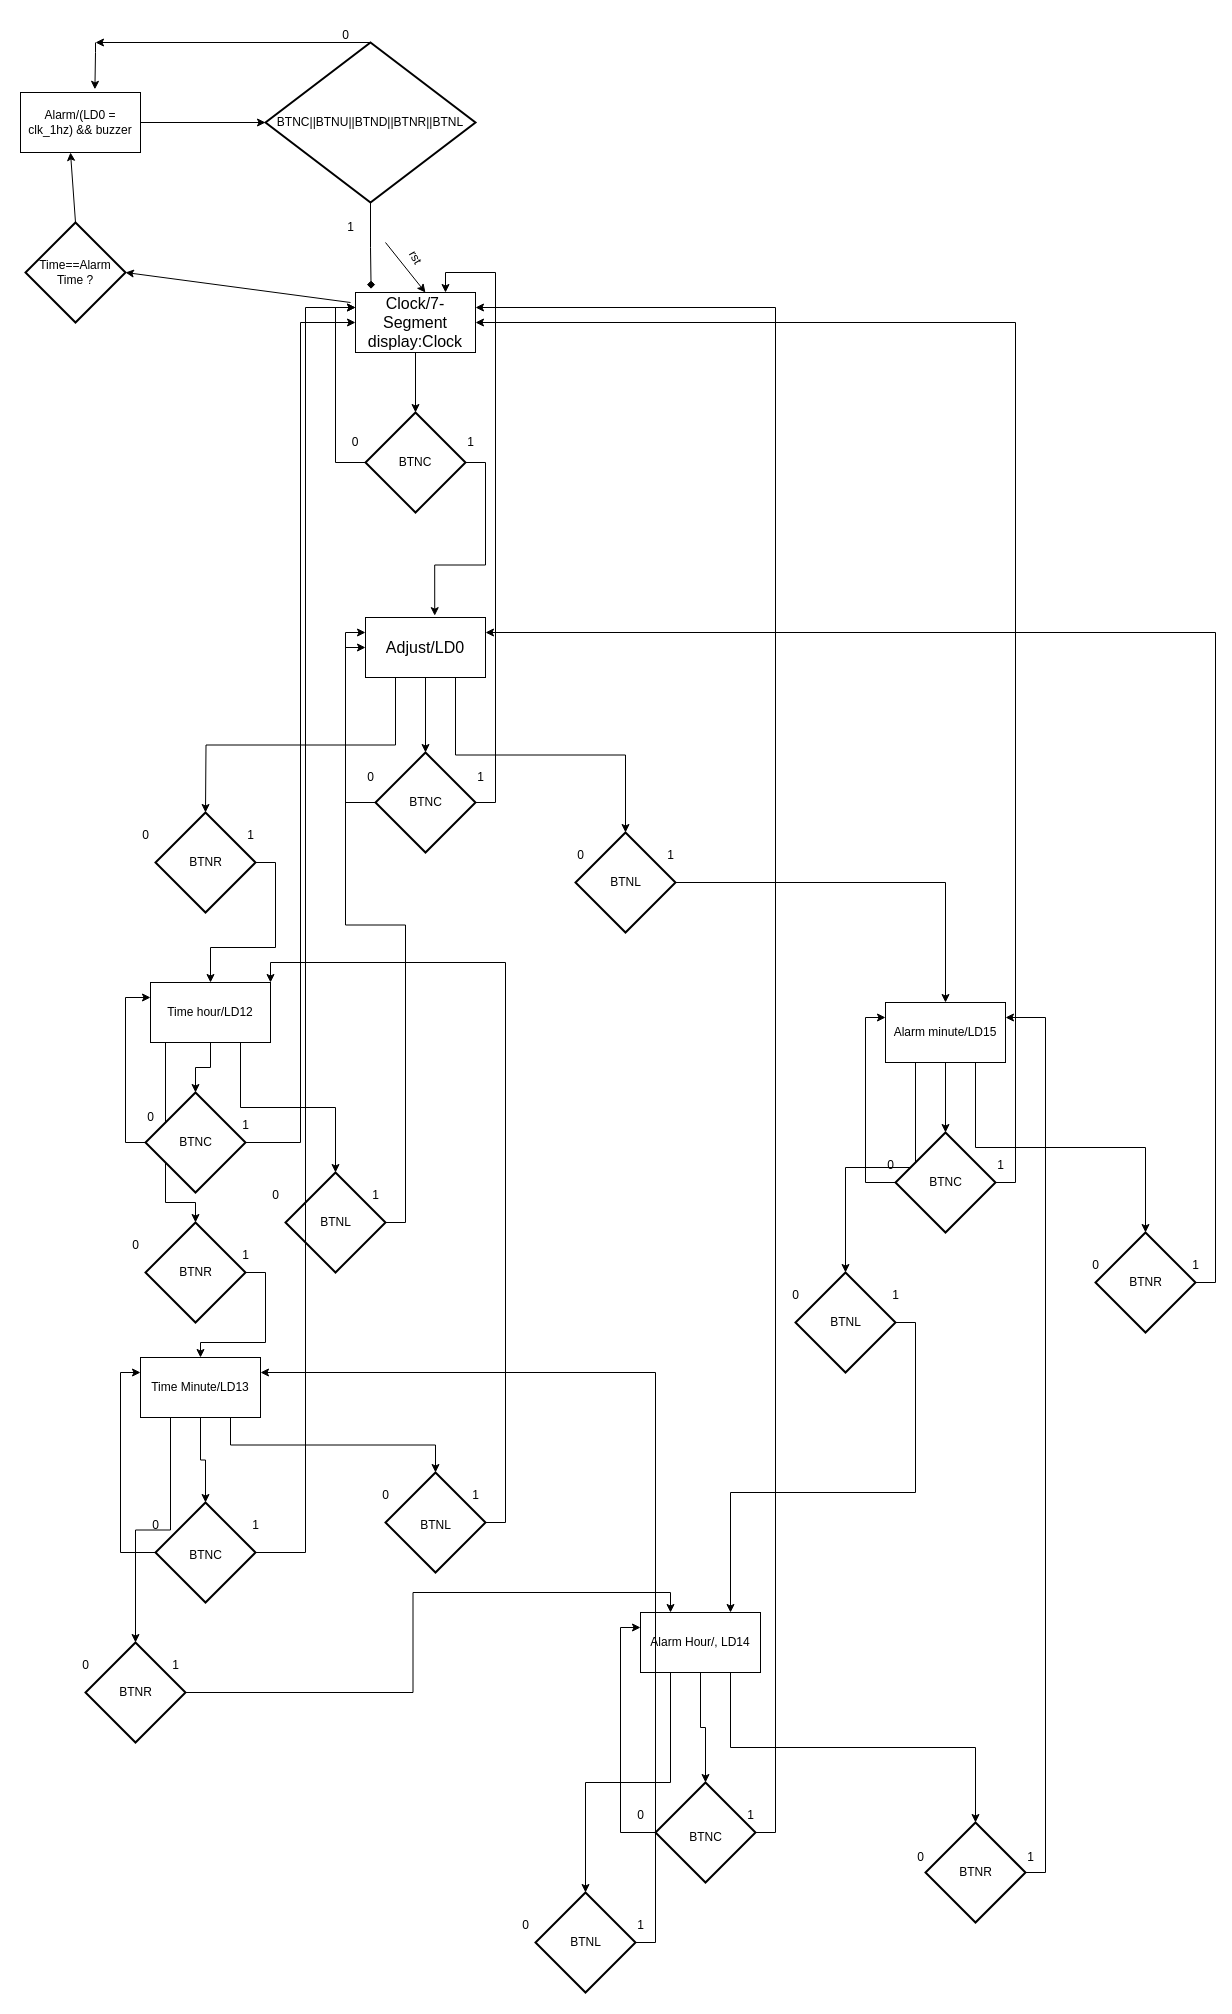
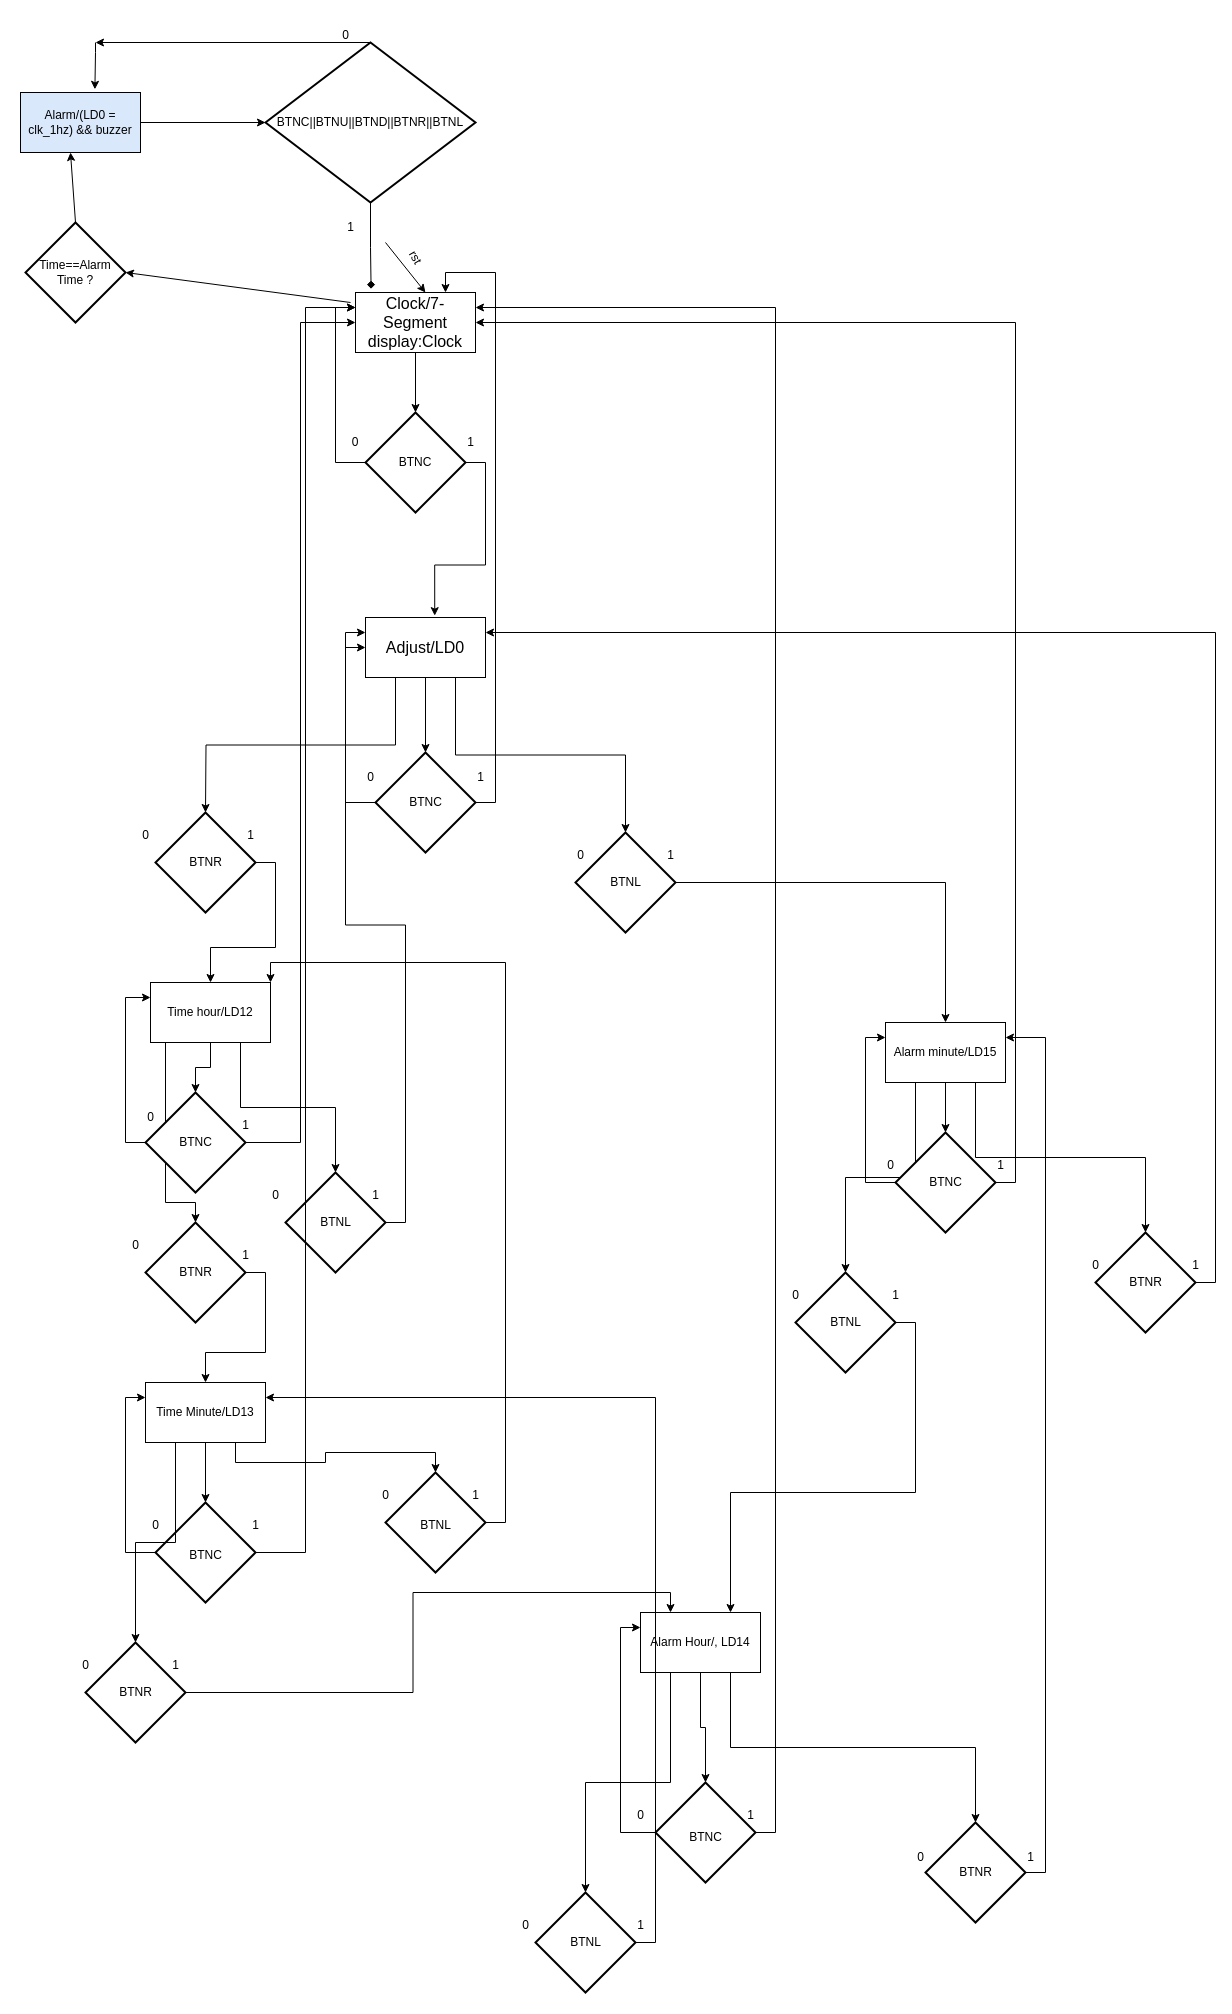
- <mxCell id="115" value="Alarm/(LD0 = clk_1hz) &amp;amp;&amp;amp; buzzer" style="rounded=0;whiteSpace=wrap;html=1;" vertex="1" parent="1"><mxGeometry x="20" y="92" width="120" height="60" as="geometry" /></mxCell>
+ <mxCell id="115" value="Alarm/(LD0 = clk_1hz) &amp;amp;&amp;amp; buzzer" style="rounded=0;whiteSpace=wrap;html=1;fillColor=#dae8fc;" vertex="1" parent="1"><mxGeometry x="20" y="92" width="120" height="60" as="geometry" /></mxCell>
- <mxCell id="17" value="Alarm minute/LD15" style="rounded=0;whiteSpace=wrap;html=1;" parent="1" vertex="1"><mxGeometry x="885" y="1002" width="120" height="60" as="geometry" /></mxCell>
+ <mxCell id="17" value="Alarm minute/LD15" style="rounded=0;whiteSpace=wrap;html=1;" parent="1" vertex="1"><mxGeometry x="885" y="1022" width="120" height="60" as="geometry" /></mxCell>
- <mxCell id="12" value="Time Minute/LD13" style="rounded=0;whiteSpace=wrap;html=1;" parent="1" vertex="1"><mxGeometry x="140" y="1357" width="120" height="60" as="geometry" /></mxCell>
+ <mxCell id="12" value="Time Minute/LD13" style="rounded=0;whiteSpace=wrap;html=1;" parent="1" vertex="1"><mxGeometry x="145" y="1382" width="120" height="60" as="geometry" /></mxCell>
